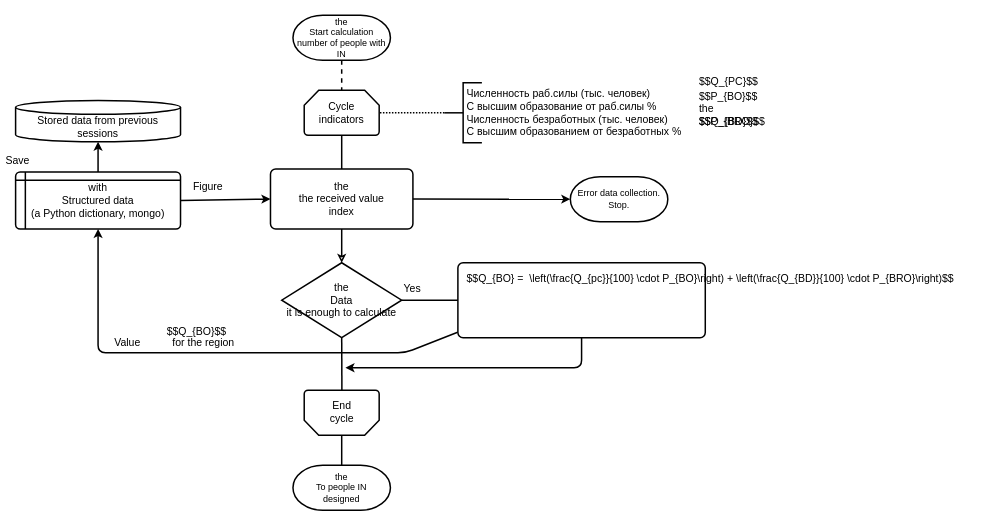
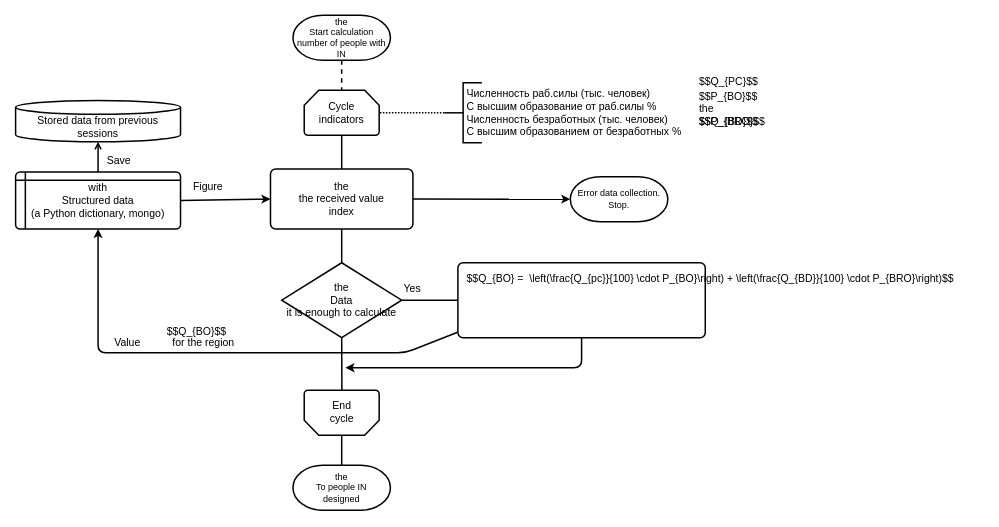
- <mxCell id="5" style="edgeStyle=none;rounded=1;orthogonalLoop=1;jettySize=auto;html=1;exitX=0.5;exitY=0;exitDx=0;exitDy=0;entryX=0.5;entryY=1;entryDx=0;entryDy=0;entryPerimeter=0;endArrow=classic;endFill=1;strokeWidth=2;fontSize=14;" parent="1" source="6" target="8" edge="1"><mxGeometry relative="1" as="geometry" /></mxCell>
+ <mxCell id="5" style="edgeStyle=none;rounded=1;orthogonalLoop=1;jettySize=auto;html=1;exitX=0.5;exitY=0;exitDx=0;exitDy=0;entryX=0.5;entryY=1;entryDx=0;entryDy=0;entryPerimeter=0;endArrow=open;endFill=1;strokeWidth=2;fontSize=14;" parent="1" source="6" target="8" edge="1"><mxGeometry relative="1" as="geometry" /></mxCell>
- <mxCell id="34" value="Save" style="text;html=1;resizable=0;points=[];autosize=1;align=left;verticalAlign=top;spacingTop=-4;fontSize=14;" parent="1" vertex="1"><mxGeometry x="5" y="203" width="100" height="20" as="geometry" /></mxCell>
+ <mxCell id="34" value="Save" style="text;html=1;resizable=0;points=[];autosize=1;align=left;verticalAlign=top;spacingTop=-4;fontSize=14;" parent="1" vertex="1"><mxGeometry x="140" y="203" width="100" height="20" as="geometry" /></mxCell>
- <mxCell id="14" style="edgeStyle=none;rounded=1;orthogonalLoop=1;jettySize=auto;html=1;exitX=0.5;exitY=1;exitDx=0;exitDy=0;entryX=0.5;entryY=0;entryDx=0;entryDy=0;entryPerimeter=0;endArrow=classic;endFill=0;strokeWidth=2;fontSize=14;" parent="1" source="16" target="19" edge="1"><mxGeometry relative="1" as="geometry" /></mxCell>
+ <mxCell id="14" style="edgeStyle=none;rounded=1;orthogonalLoop=1;jettySize=auto;html=1;exitX=0.5;exitY=1;exitDx=0;exitDy=0;entryX=0.5;entryY=0;entryDx=0;entryDy=0;entryPerimeter=0;endArrow=none;endFill=0;strokeWidth=2;fontSize=14;" parent="1" source="16" target="19" edge="1"><mxGeometry relative="1" as="geometry" /></mxCell>
